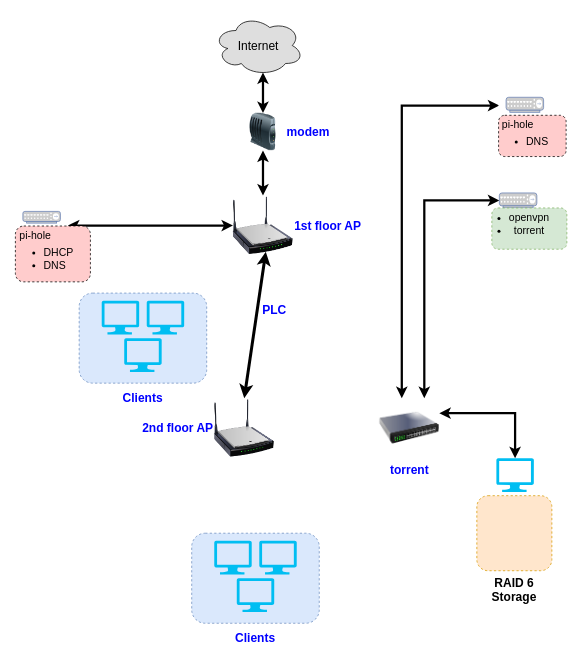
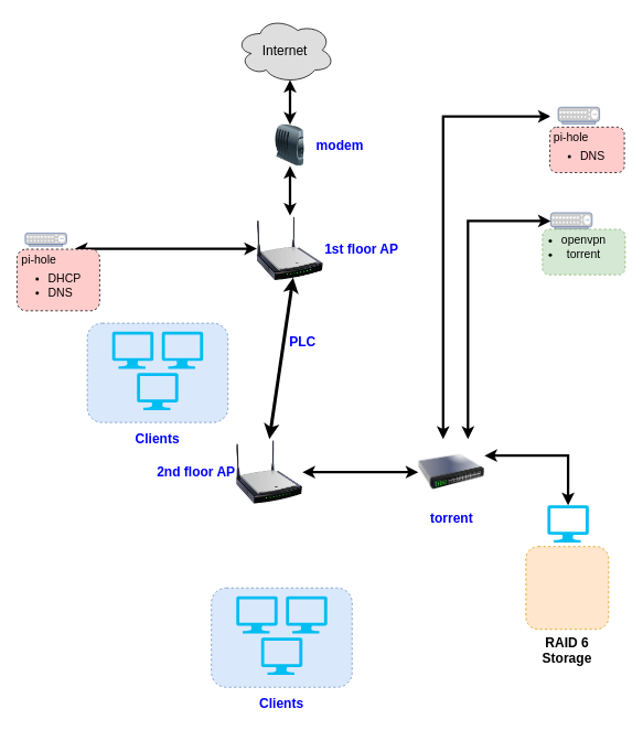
+ <mxCell id="11" style="edgeStyle=orthogonalEdgeStyle;rounded=0;orthogonalLoop=1;jettySize=auto;html=1;startArrow=classic;startFill=1;strokeWidth=3;entryX=1;entryY=0.5;entryDx=0;entryDy=0;" parent="1" source="14" target="8" edge="1"><mxGeometry relative="1" as="geometry"><mxPoint x="535" y="263" as="targetPoint" /></mxGeometry></mxCell>
